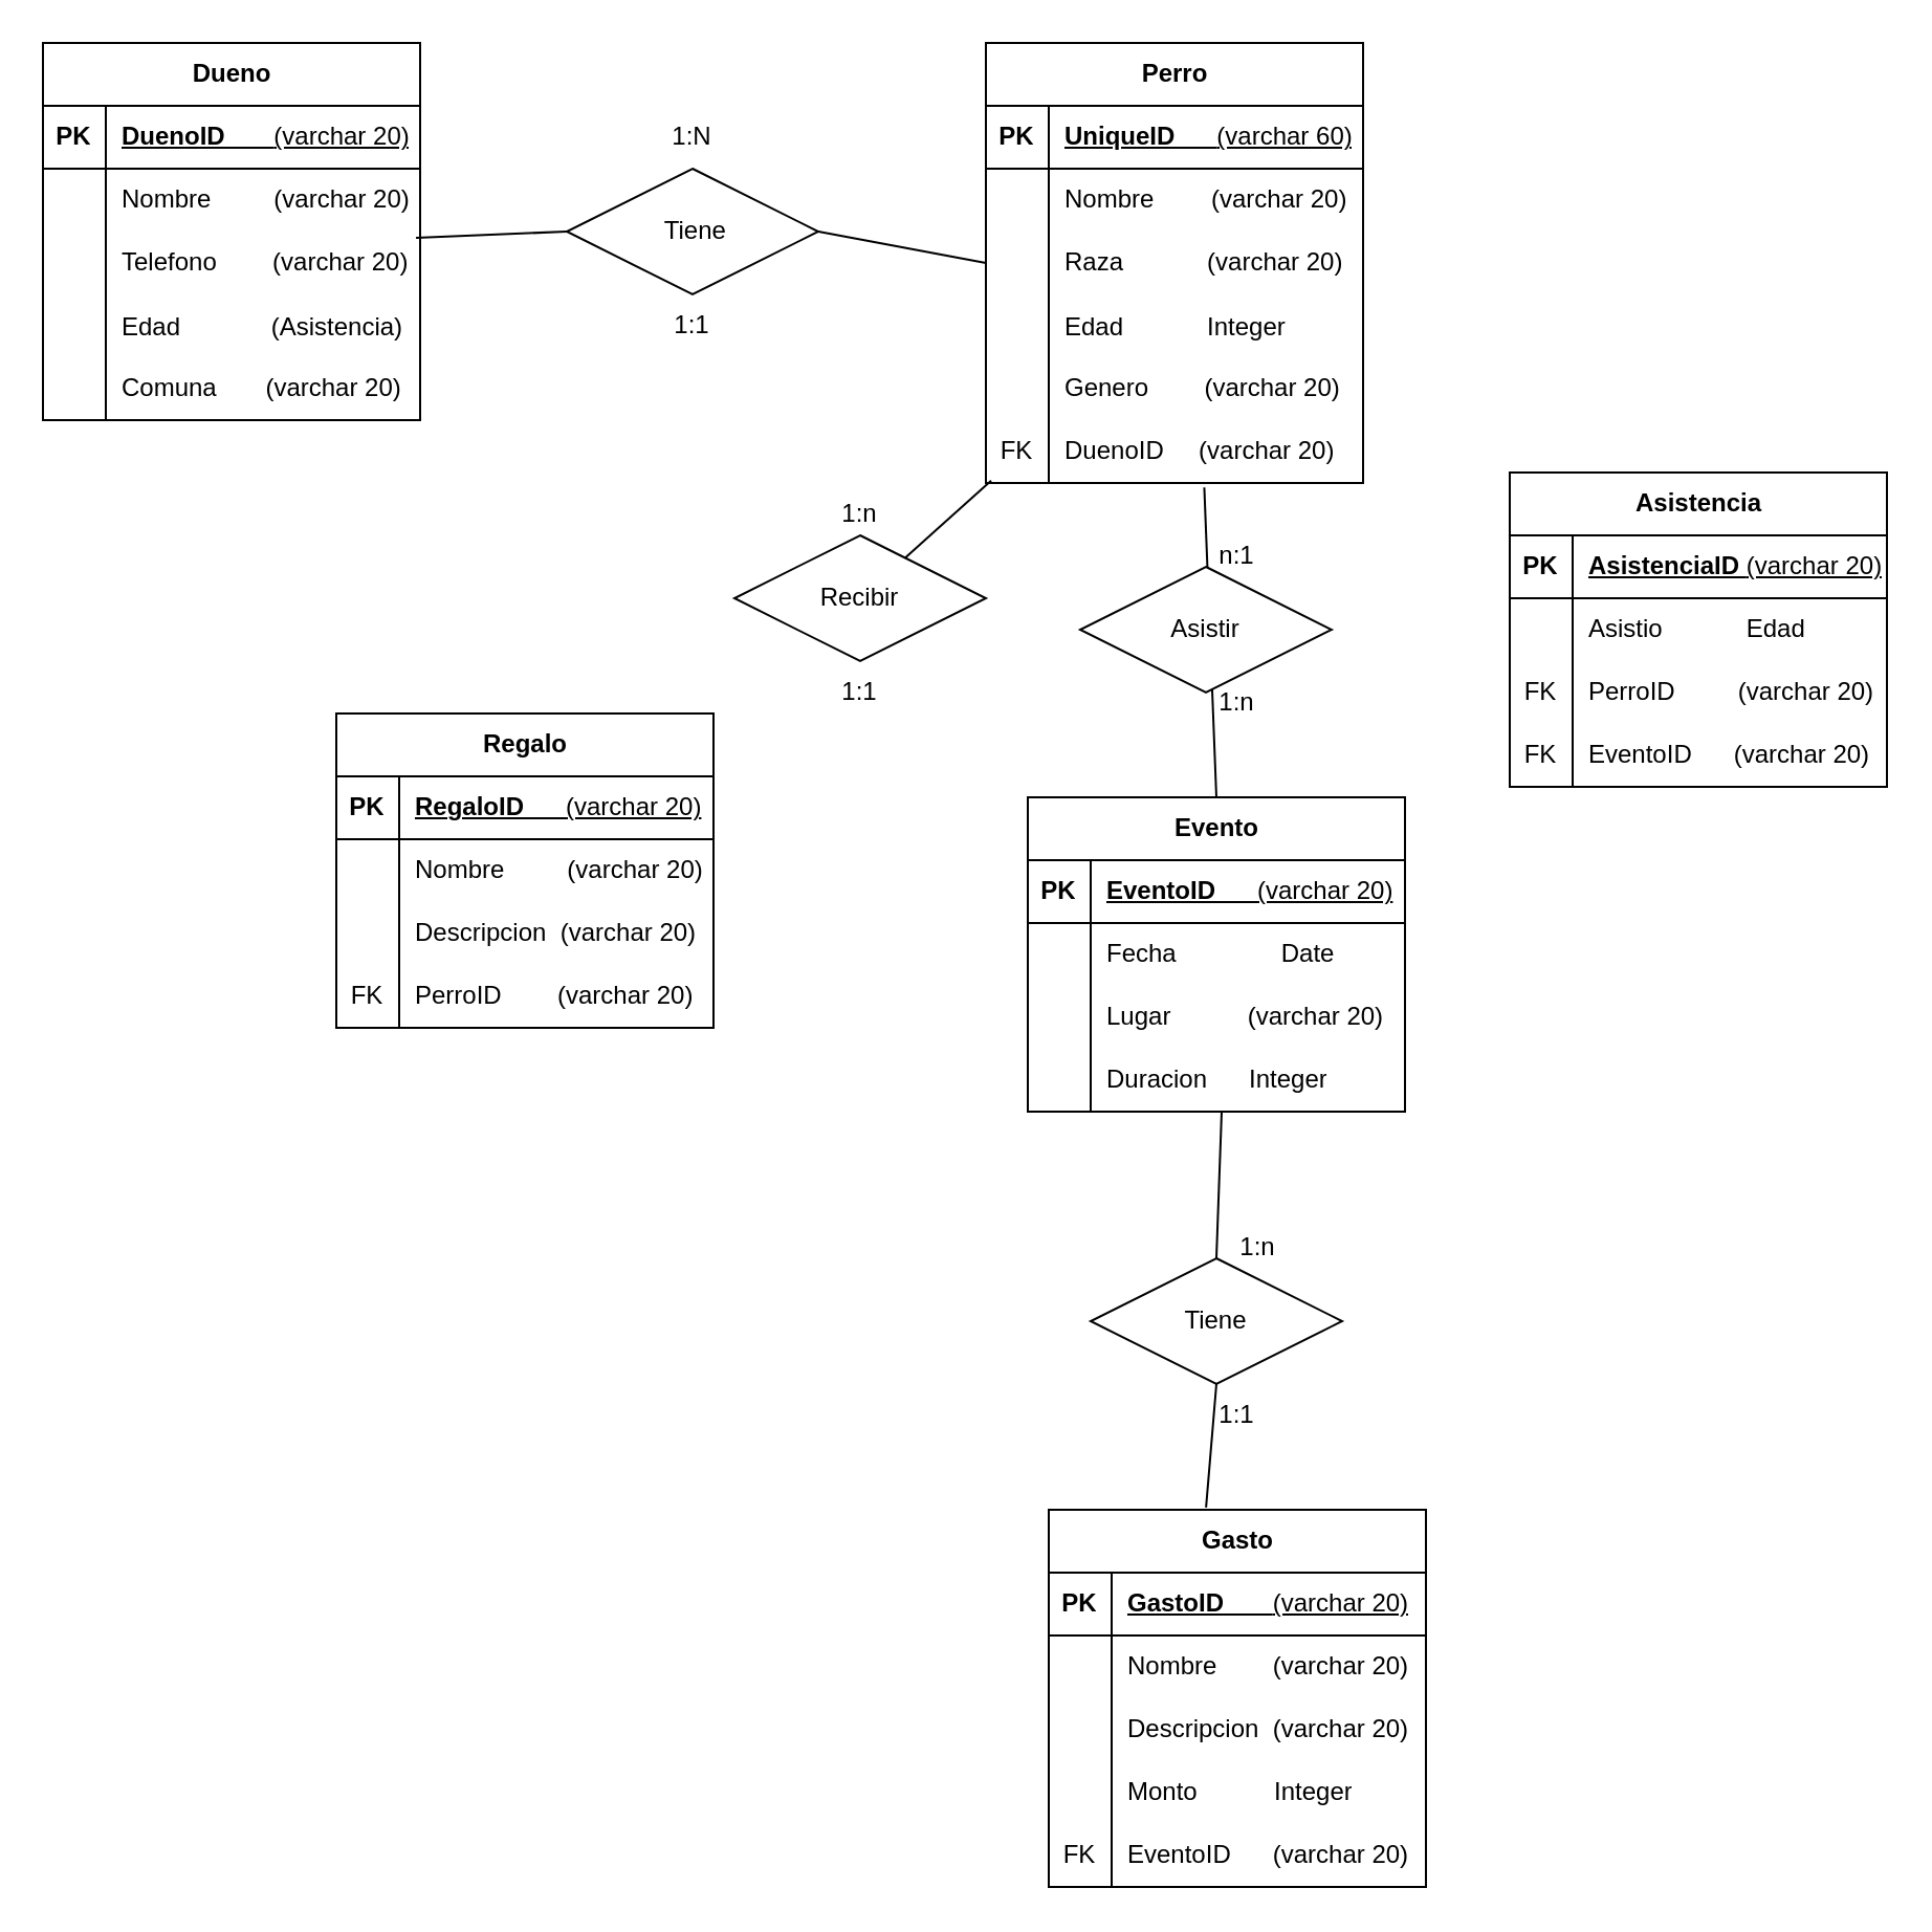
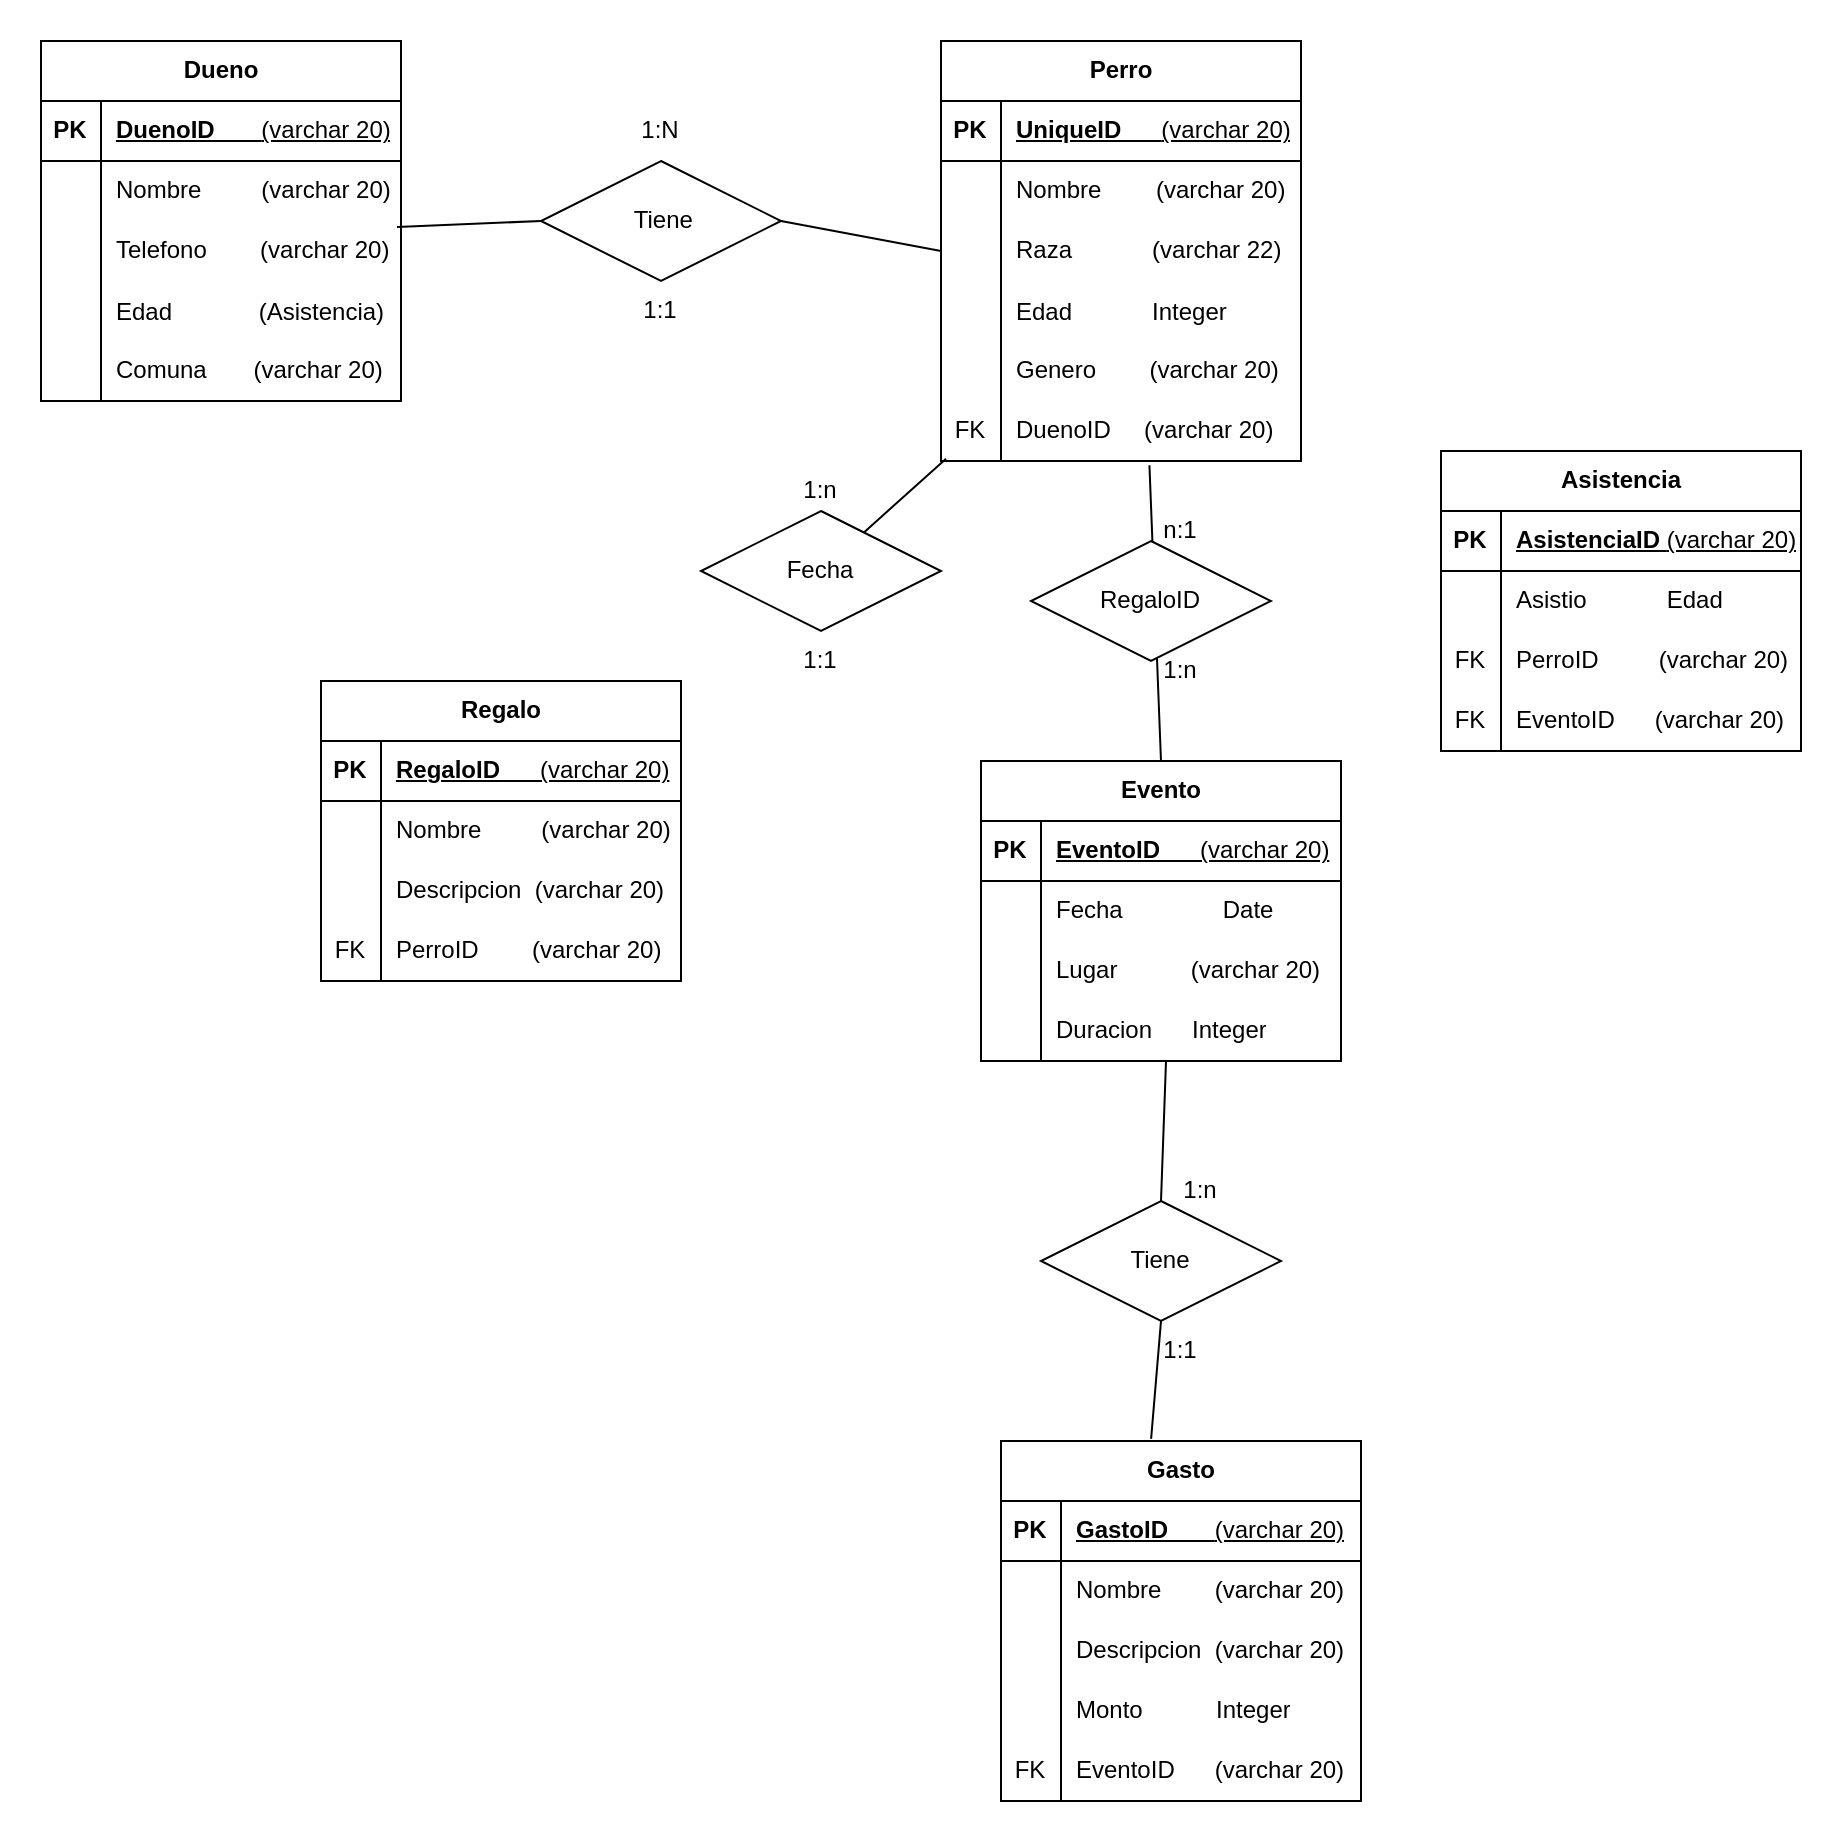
- <mxCell id="5" value="UniqueID&amp;nbsp; &amp;nbsp; &amp;nbsp;&amp;nbsp;&lt;span style=&quot;font-weight: 400;&quot;&gt;(varchar 60)&lt;/span&gt;" style="shape=partialRectangle;connectable=0;fillColor=none;top=0;left=0;bottom=0;right=0;align=left;spacingLeft=6;fontStyle=5;overflow=hidden;whiteSpace=wrap;html=1;" vertex="1" parent="3"><mxGeometry x="30" width="150" height="30" as="geometry"><mxRectangle width="150" height="30" as="alternateBounds" /></mxGeometry></mxCell>
+ <mxCell id="5" value="UniqueID&amp;nbsp; &amp;nbsp; &amp;nbsp;&amp;nbsp;&lt;span style=&quot;font-weight: 400;&quot;&gt;(varchar 20)&lt;/span&gt;" style="shape=partialRectangle;connectable=0;fillColor=none;top=0;left=0;bottom=0;right=0;align=left;spacingLeft=6;fontStyle=5;overflow=hidden;whiteSpace=wrap;html=1;" vertex="1" parent="3"><mxGeometry x="30" width="150" height="30" as="geometry"><mxRectangle width="150" height="30" as="alternateBounds" /></mxGeometry></mxCell>
- <mxCell id="11" value="Raza&amp;nbsp; &amp;nbsp; &amp;nbsp; &amp;nbsp; &amp;nbsp; &amp;nbsp; (varchar 20)" style="shape=partialRectangle;connectable=0;fillColor=none;top=0;left=0;bottom=0;right=0;align=left;spacingLeft=6;overflow=hidden;whiteSpace=wrap;html=1;" vertex="1" parent="9"><mxGeometry x="30" width="150" height="30" as="geometry"><mxRectangle width="150" height="30" as="alternateBounds" /></mxGeometry></mxCell>
+ <mxCell id="11" value="Raza&amp;nbsp; &amp;nbsp; &amp;nbsp; &amp;nbsp; &amp;nbsp; &amp;nbsp; (varchar 22)" style="shape=partialRectangle;connectable=0;fillColor=none;top=0;left=0;bottom=0;right=0;align=left;spacingLeft=6;overflow=hidden;whiteSpace=wrap;html=1;" vertex="1" parent="9"><mxGeometry x="30" width="150" height="30" as="geometry"><mxRectangle width="150" height="30" as="alternateBounds" /></mxGeometry></mxCell>
- <mxCell id="103" value="Recibir" style="shape=rhombus;perimeter=rhombusPerimeter;whiteSpace=wrap;html=1;align=center;" vertex="1" parent="1"><mxGeometry x="350" y="255" width="120" height="60" as="geometry" /></mxCell>
+ <mxCell id="103" value="Fecha" style="shape=rhombus;perimeter=rhombusPerimeter;whiteSpace=wrap;html=1;align=center;" vertex="1" parent="1"><mxGeometry x="350" y="255" width="120" height="60" as="geometry" /></mxCell>
- <mxCell id="100" value="Asistir" style="shape=rhombus;perimeter=rhombusPerimeter;whiteSpace=wrap;html=1;align=center;" vertex="1" parent="1"><mxGeometry x="515" y="270" width="120" height="60" as="geometry" /></mxCell>
+ <mxCell id="100" value="RegaloID" style="shape=rhombus;perimeter=rhombusPerimeter;whiteSpace=wrap;html=1;align=center;" vertex="1" parent="1"><mxGeometry x="515" y="270" width="120" height="60" as="geometry" /></mxCell>
